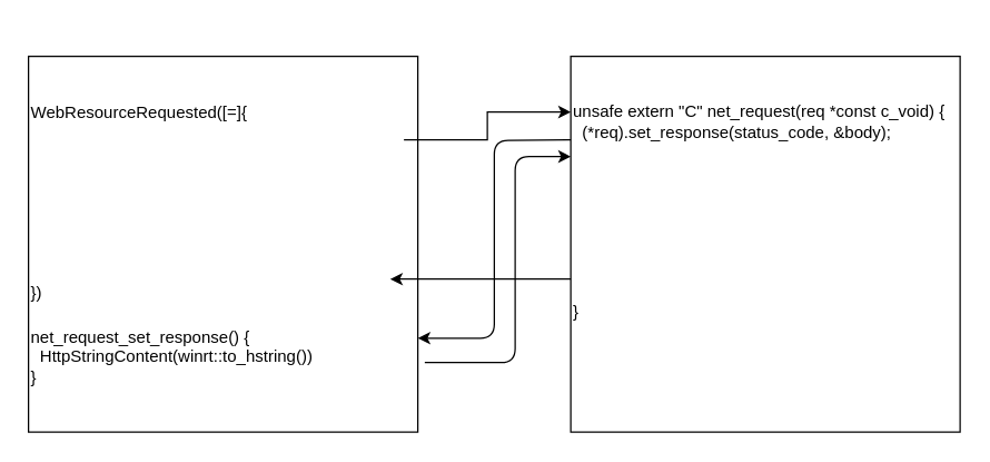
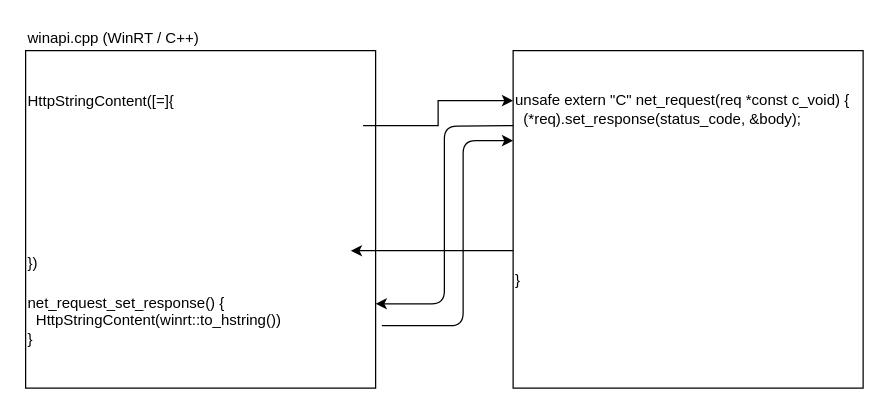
+ <mxCell id="3" value="winapi.cpp (WinRT / C++)" style="text;html=1;strokeColor=none;fillColor=none;align=left;verticalAlign=middle;whiteSpace=wrap;rounded=0;" vertex="1" parent="1"><mxGeometry x="20" y="20" width="200" height="20" as="geometry" /></mxCell>
- <mxCell id="5" value="WebResourceRequested([=]{&lt;br&gt;&lt;br&gt;&lt;br&gt;&lt;br&gt;&lt;br&gt;&lt;br&gt;&lt;br&gt;&lt;br&gt;&lt;br&gt;})" style="text;html=1;strokeColor=none;fillColor=none;align=left;verticalAlign=middle;whiteSpace=wrap;rounded=0;" vertex="1" parent="1"><mxGeometry x="20" y="70" width="270" height="150" as="geometry" /></mxCell>
+ <mxCell id="5" value="HttpStringContent([=]{&lt;br&gt;&lt;br&gt;&lt;br&gt;&lt;br&gt;&lt;br&gt;&lt;br&gt;&lt;br&gt;&lt;br&gt;&lt;br&gt;})" style="text;html=1;strokeColor=none;fillColor=none;align=left;verticalAlign=middle;whiteSpace=wrap;rounded=0;" vertex="1" parent="1"><mxGeometry x="20" y="70" width="270" height="150" as="geometry" /></mxCell>
